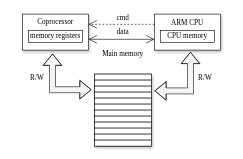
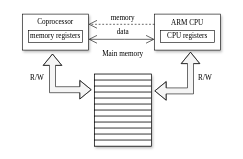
- <mxCell id="28" value="cmd" style="text;html=1;strokeColor=none;fillColor=none;align=center;verticalAlign=middle;whiteSpace=wrap;rounded=0;fontFamily=Computer Modern;" vertex="1" parent="1"><mxGeometry x="163.25" y="20" width="82.5" height="20" as="geometry" /></mxCell>
+ <mxCell id="28" value="memory" style="text;html=1;strokeColor=none;fillColor=none;align=center;verticalAlign=middle;whiteSpace=wrap;rounded=0;fontFamily=Computer Modern;" vertex="1" parent="1"><mxGeometry x="163.25" y="20" width="82.5" height="20" as="geometry" /></mxCell>
- <mxCell id="16" value="CPU memory" style="rounded=0;whiteSpace=wrap;html=1;fontFamily=Computer Modern;" vertex="1" parent="1"><mxGeometry x="267" y="50" width="90" height="20" as="geometry" /></mxCell>
+ <mxCell id="16" value="CPU registers" style="rounded=0;whiteSpace=wrap;html=1;fontFamily=Computer Modern;" vertex="1" parent="1"><mxGeometry x="267" y="50" width="90" height="20" as="geometry" /></mxCell>
